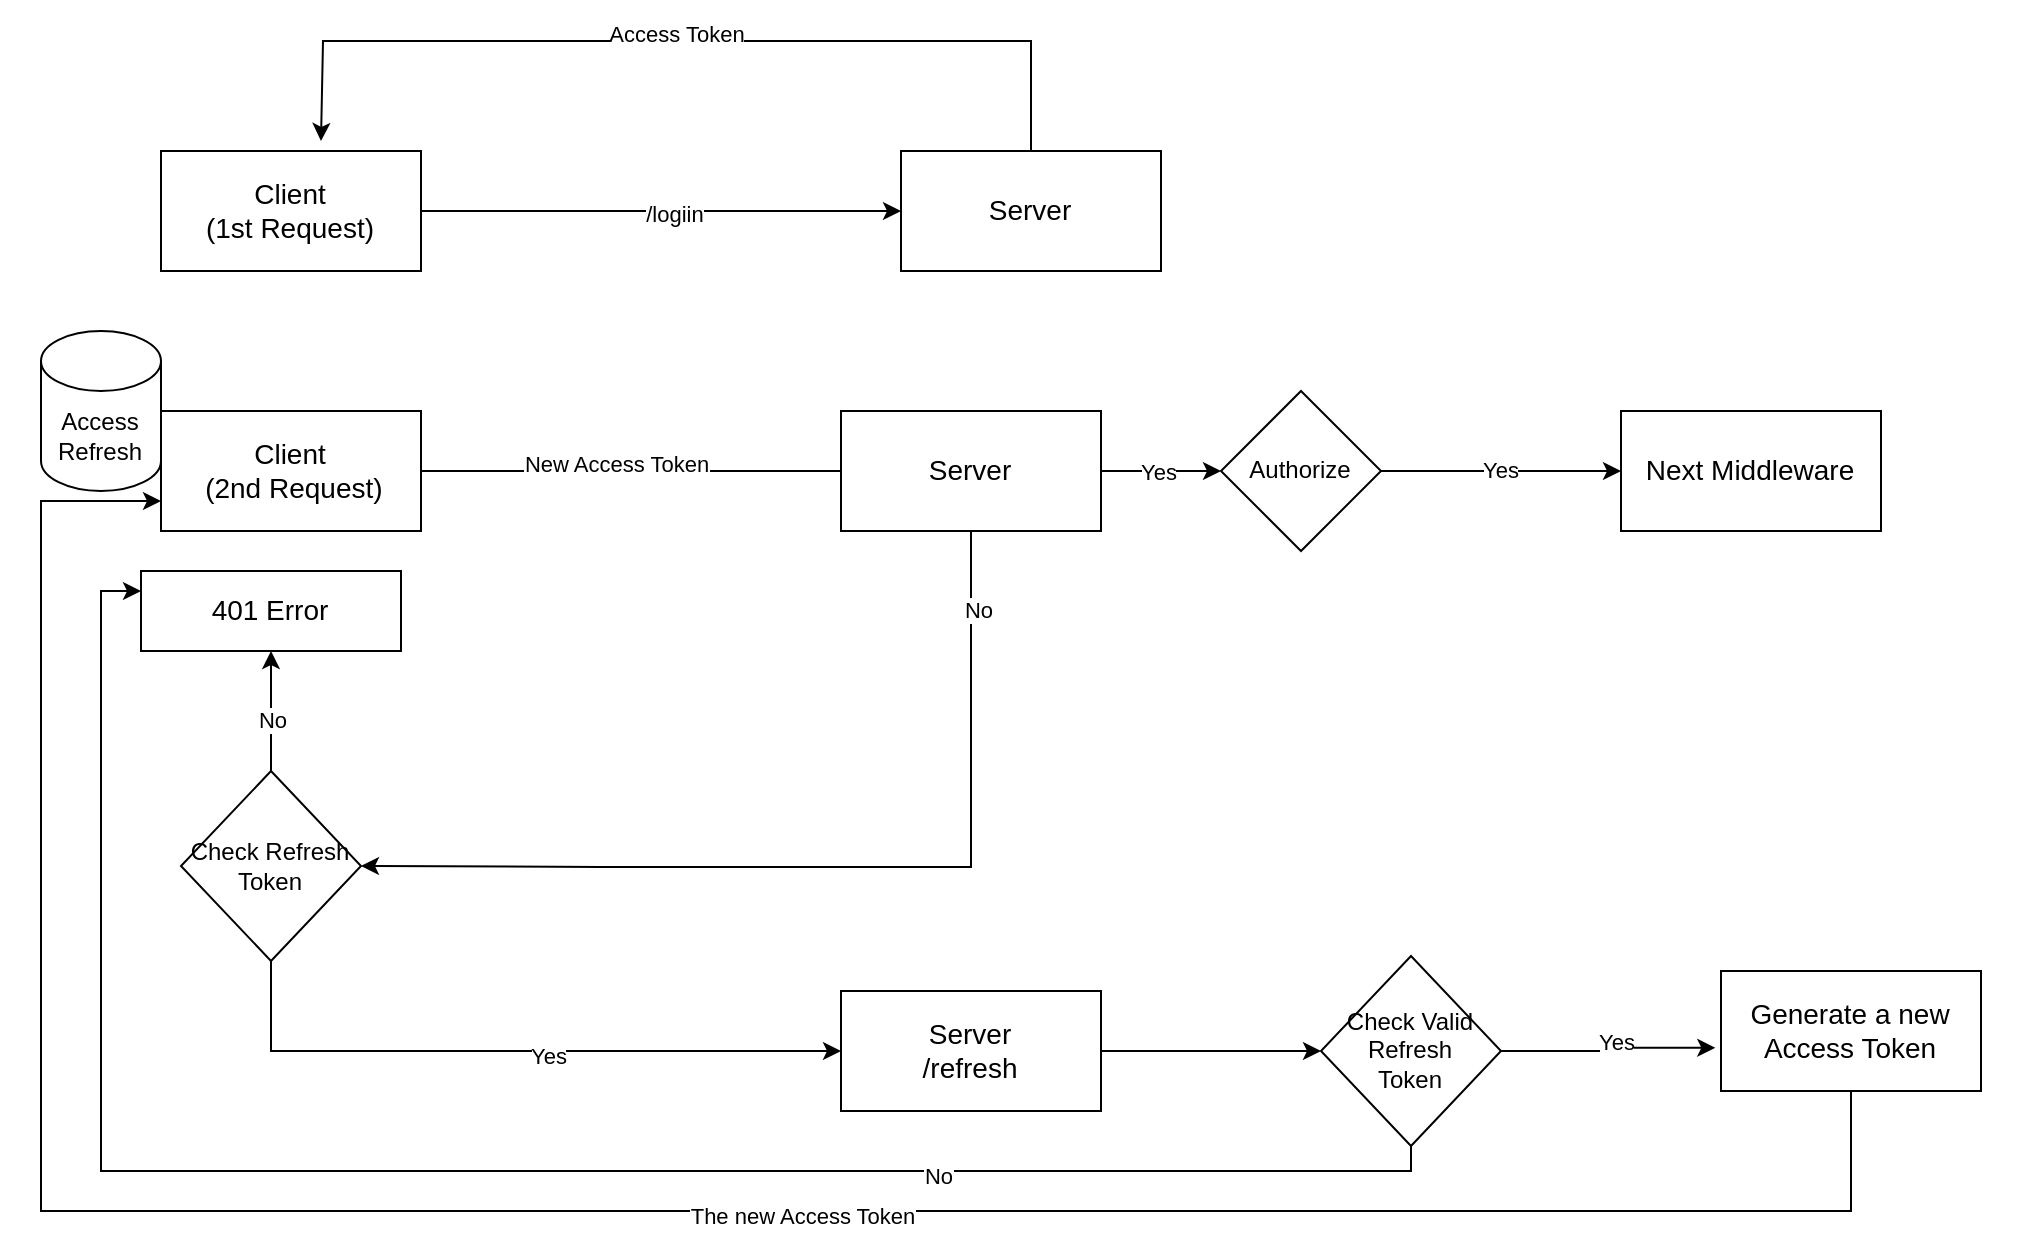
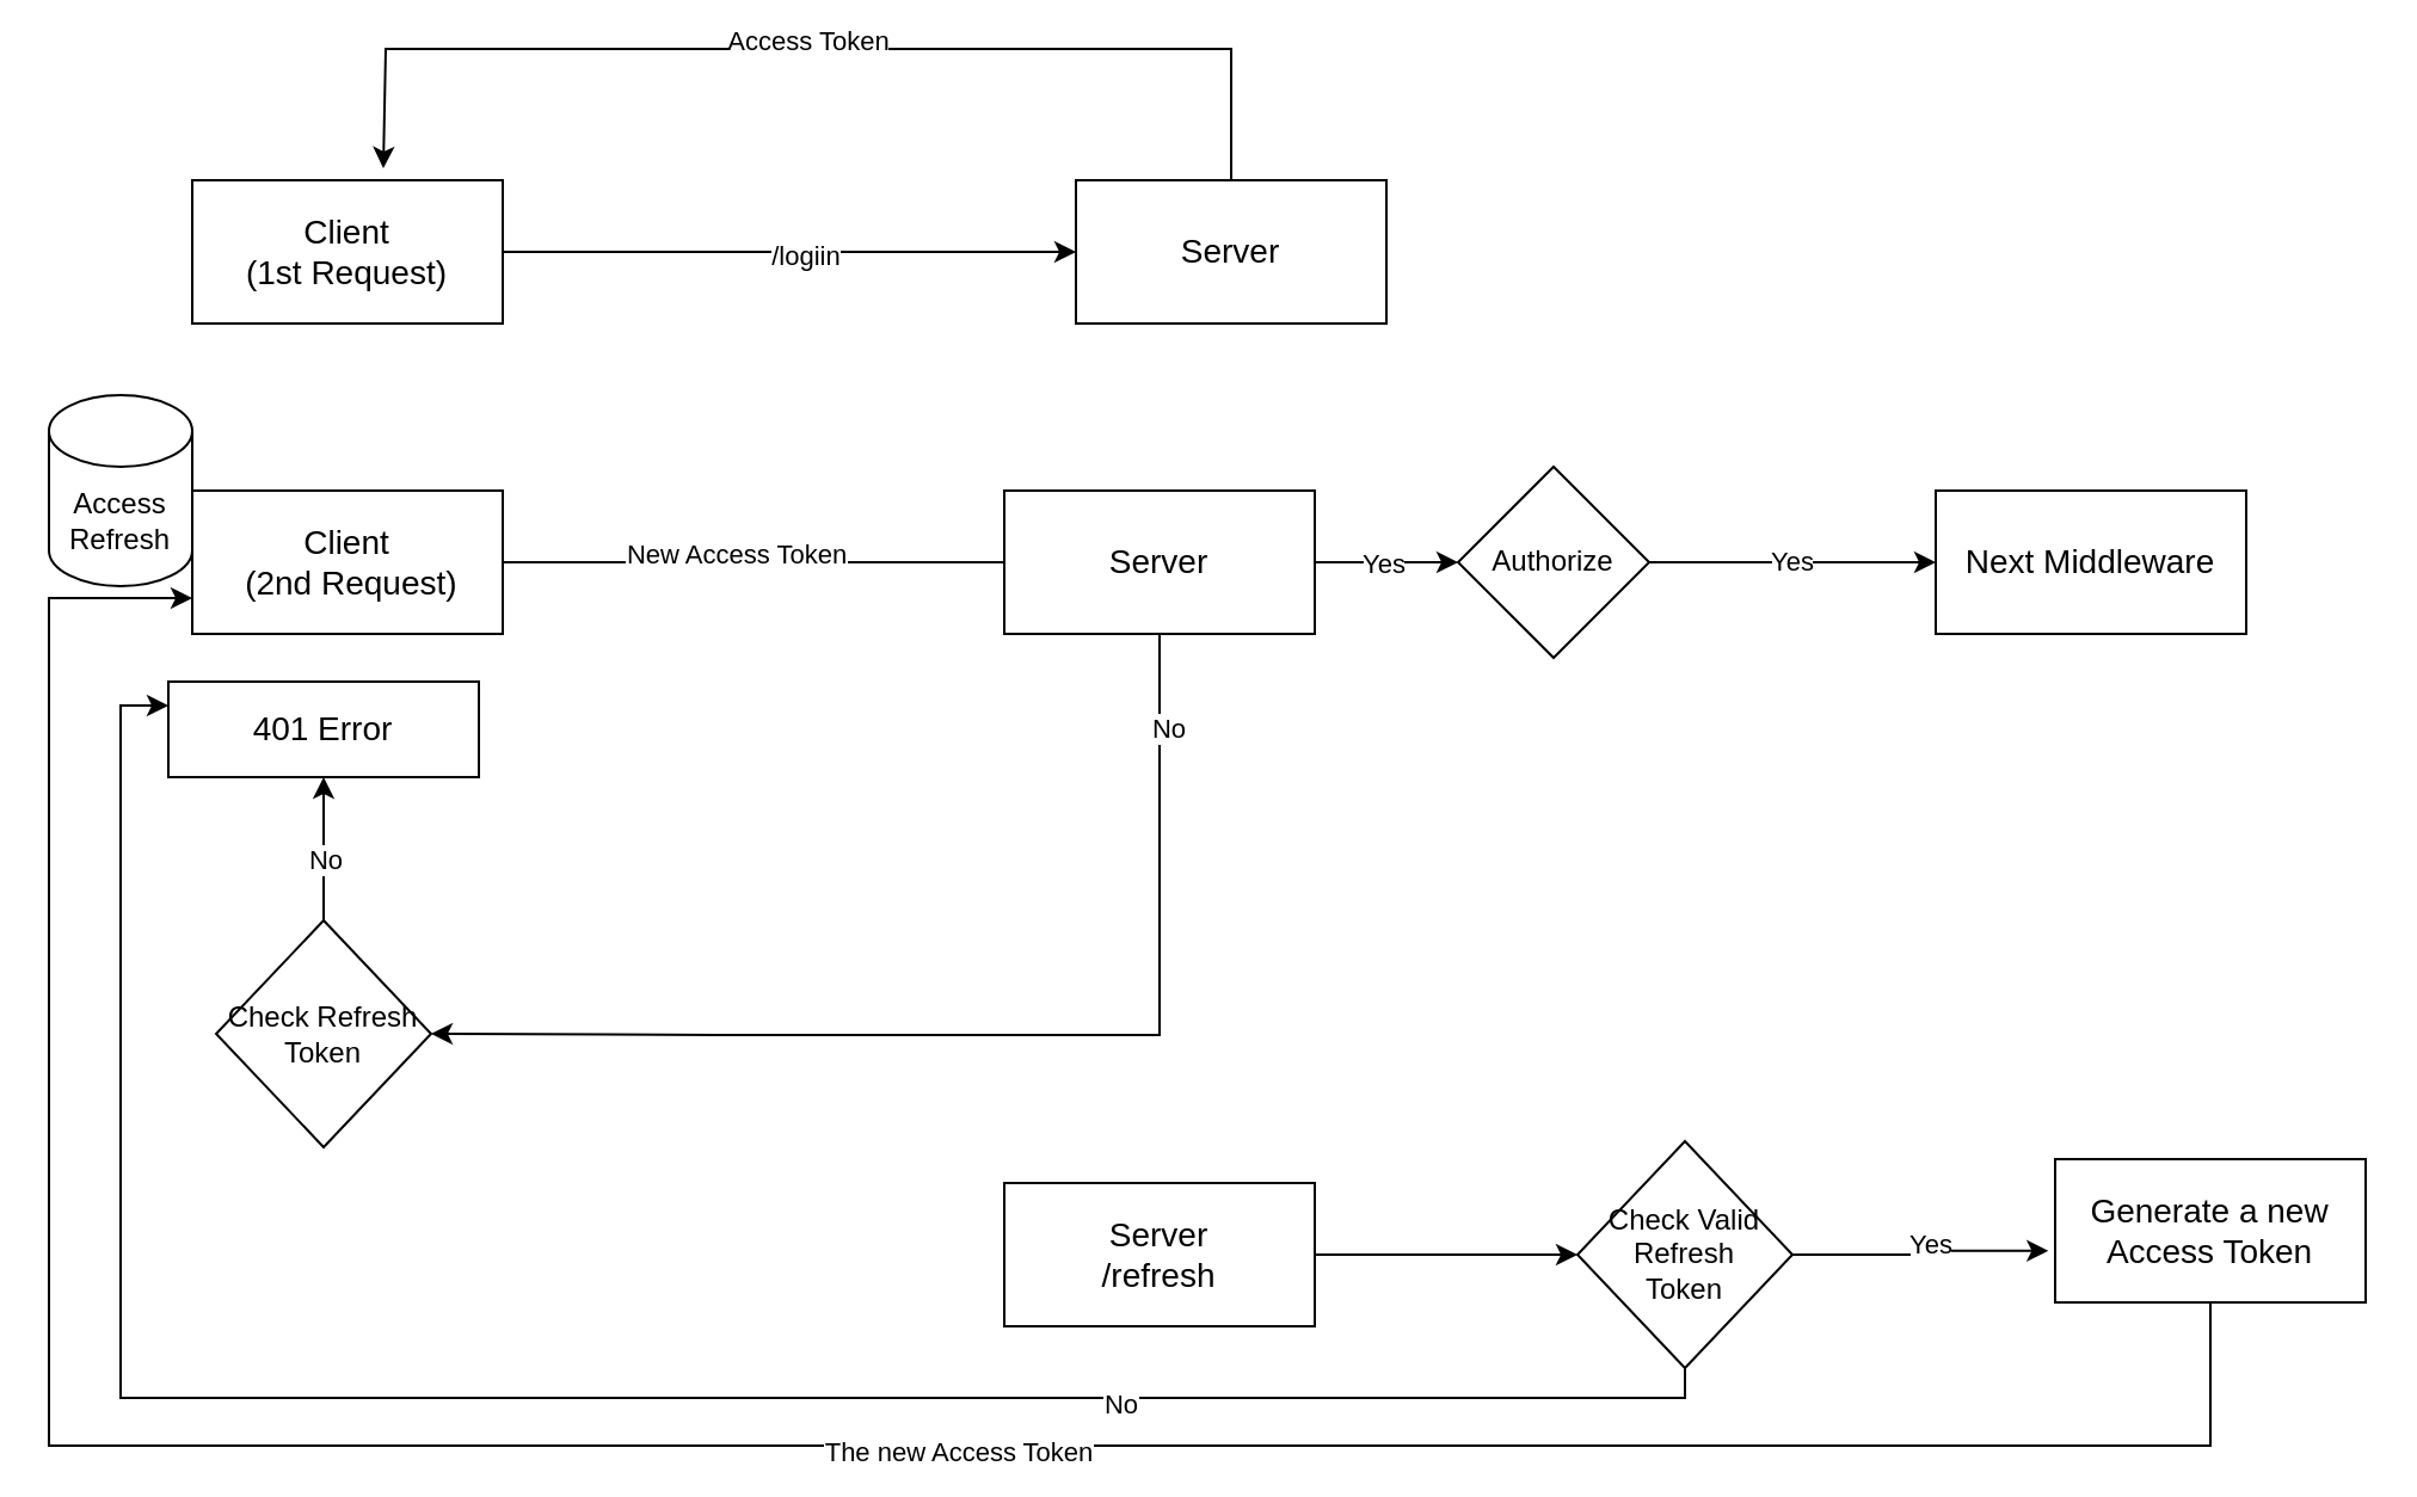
- <mxCell id="21" style="edgeStyle=orthogonalEdgeStyle;rounded=0;orthogonalLoop=1;jettySize=auto;html=1;entryX=0;entryY=0.5;entryDx=0;entryDy=0;" edge="1" parent="1" source="23" target="27"><mxGeometry relative="1" as="geometry"><Array as="points"><mxPoint x="135" y="525" /></Array></mxGeometry></mxCell>
- <mxCell id="22" value="Yes" style="edgeLabel;html=1;align=center;verticalAlign=middle;resizable=0;points=[];" connectable="0" vertex="1" parent="21"><mxGeometry x="0.112" y="-2" relative="1" as="geometry"><mxPoint as="offset" /></mxGeometry></mxCell>
